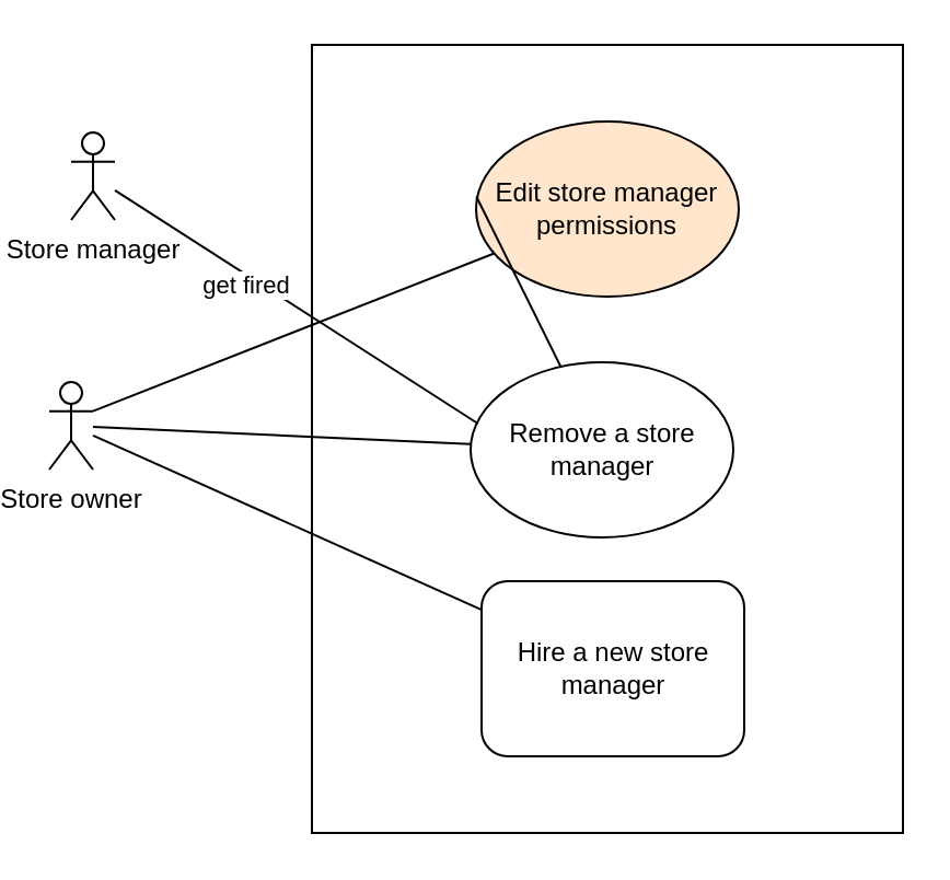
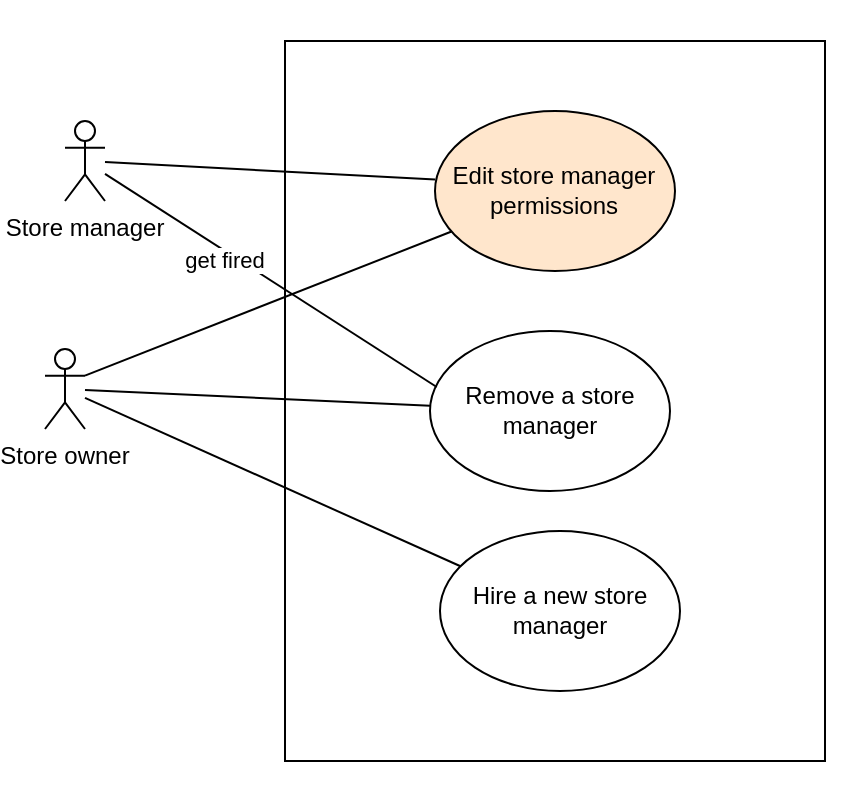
- <mxCell id="12" value="" style="endArrow=none;html=1;exitX=0.001;exitY=0.428;exitDx=0;exitDy=0;exitPerimeter=0;" edge="1" parent="1" source="10" target="7"><mxGeometry width="50" height="50" relative="1" as="geometry"><mxPoint x="230" y="210" as="sourcePoint" /><mxPoint x="50" y="210" as="targetPoint" /></mxGeometry></mxCell>
+ <mxCell id="12" value="" style="endArrow=none;html=1;exitX=0.001;exitY=0.428;exitDx=0;exitDy=0;exitPerimeter=0;" edge="1" parent="1" source="10" target="6"><mxGeometry width="50" height="50" relative="1" as="geometry"><mxPoint x="230" y="210" as="sourcePoint" /><mxPoint x="50" y="210" as="targetPoint" /></mxGeometry></mxCell>
- <mxCell id="4" value="Hire a new store manager" style="whiteSpace=wrap;html=1;rounded=1;" vertex="1" parent="1"><mxGeometry x="217.5" y="265" width="120" height="80" as="geometry" /></mxCell>
+ <mxCell id="4" value="Hire a new store manager" style="ellipse;whiteSpace=wrap;html=1;" vertex="1" parent="1"><mxGeometry x="217.5" y="265" width="120" height="80" as="geometry" /></mxCell>
